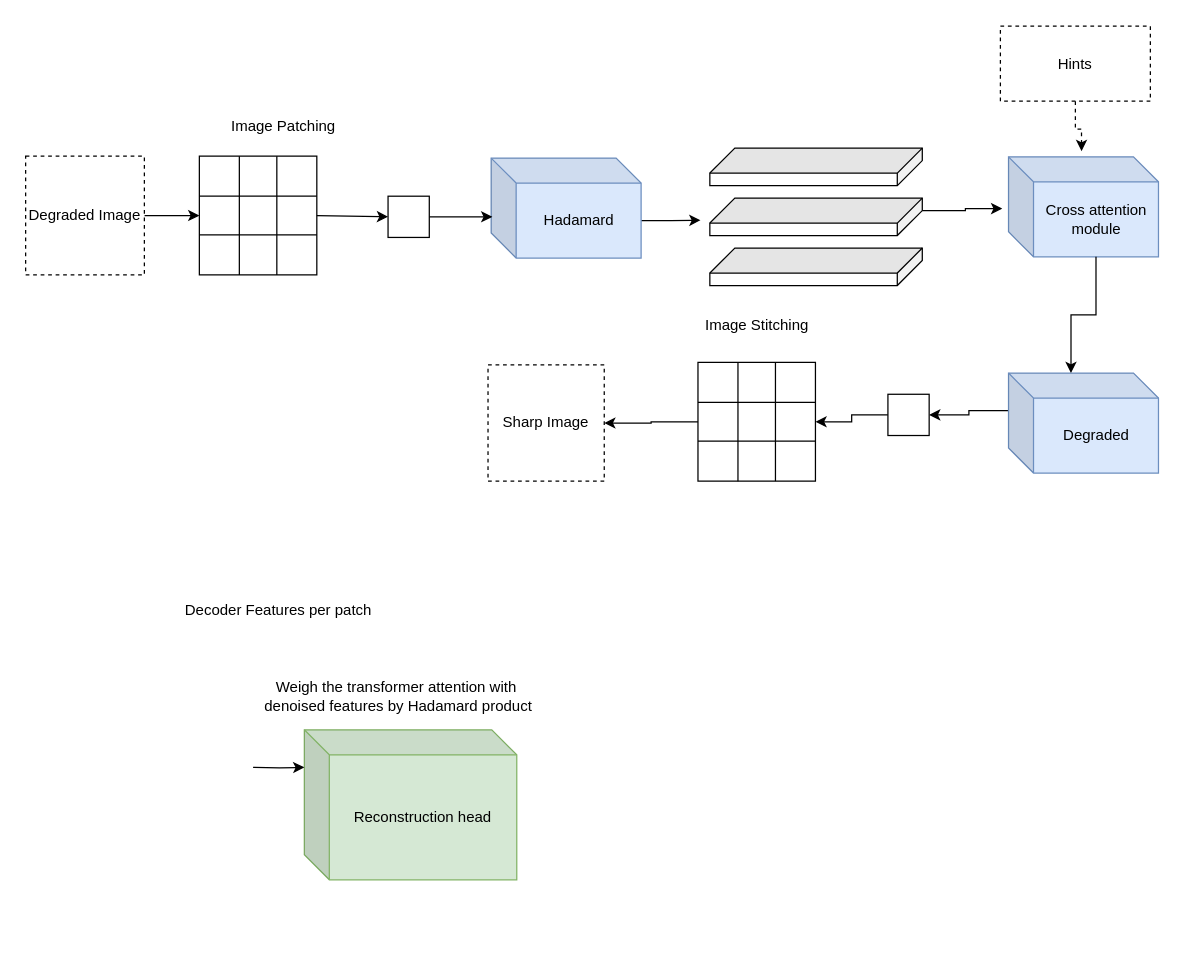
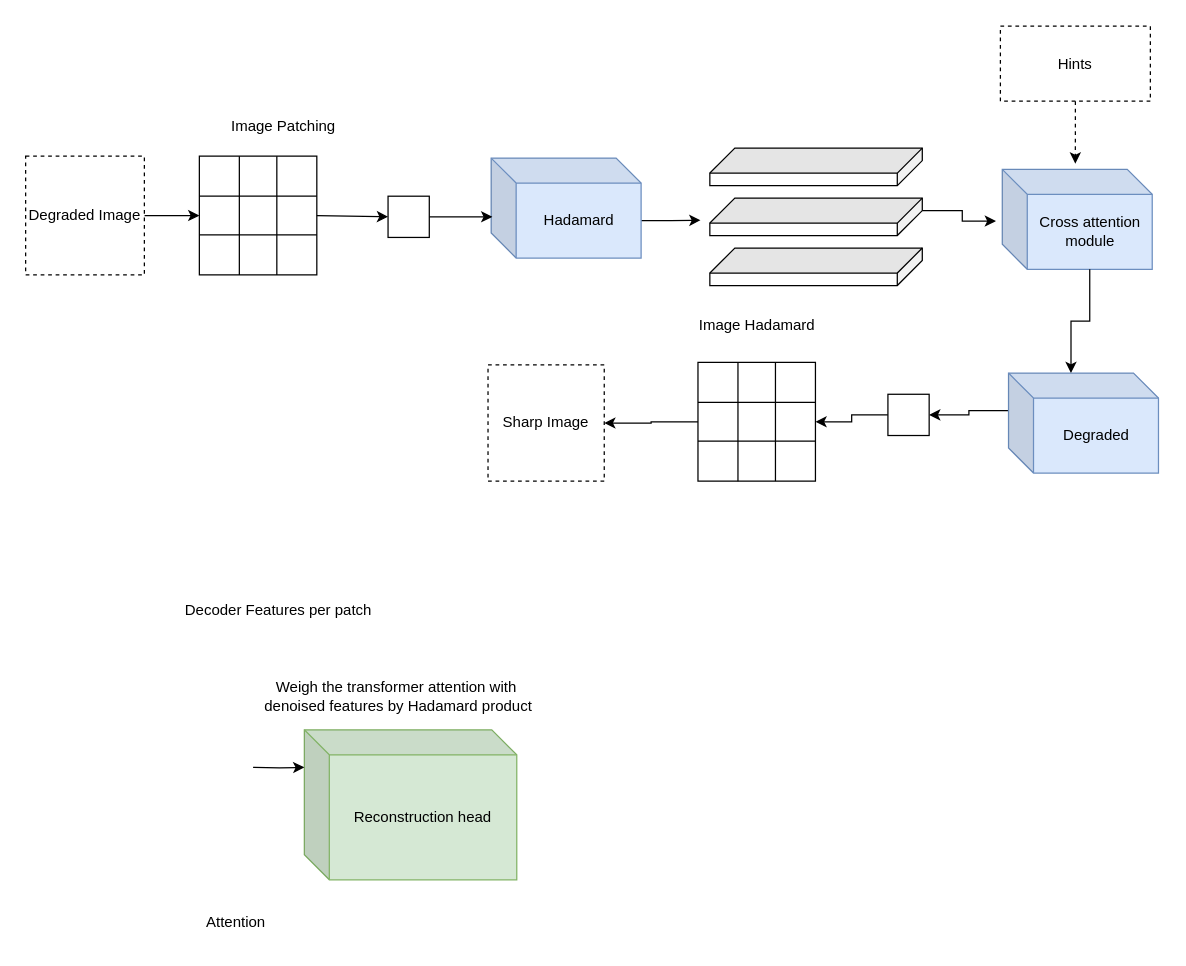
- <mxCell id="49" value="Cross attention module" style="shape=cube;whiteSpace=wrap;html=1;boundedLbl=1;backgroundOutline=1;darkOpacity=0.05;darkOpacity2=0.1;fillColor=#dae8fc;strokeColor=#6c8ebf;" vertex="1" parent="1"><mxGeometry x="806.5" y="125" width="120" height="80" as="geometry" /></mxCell>
+ <mxCell id="49" value="Cross attention module" style="shape=cube;whiteSpace=wrap;html=1;boundedLbl=1;backgroundOutline=1;darkOpacity=0.05;darkOpacity2=0.1;fillColor=#dae8fc;strokeColor=#6c8ebf;" vertex="1" parent="1"><mxGeometry x="801.5" y="135" width="120" height="80" as="geometry" /></mxCell>
- <mxCell id="41" value="Image Stitching" style="text;html=1;align=center;verticalAlign=middle;resizable=0;points=[];autosize=1;strokeColor=none;fillColor=none;" vertex="1" parent="1"><mxGeometry x="550" y="245" width="110" height="30" as="geometry" /></mxCell>
+ <mxCell id="41" value="Image Hadamard" style="text;html=1;align=center;verticalAlign=middle;resizable=0;points=[];autosize=1;strokeColor=none;fillColor=none;" vertex="1" parent="1"><mxGeometry x="550" y="245" width="110" height="30" as="geometry" /></mxCell>
+ <mxCell id="25" value="Attention" style="text;html=1;align=center;verticalAlign=middle;resizable=0;points=[];autosize=1;strokeColor=none;fillColor=none;" vertex="1" parent="1"><mxGeometry x="155" y="724.5" width="65" height="26" as="geometry" /></mxCell>
